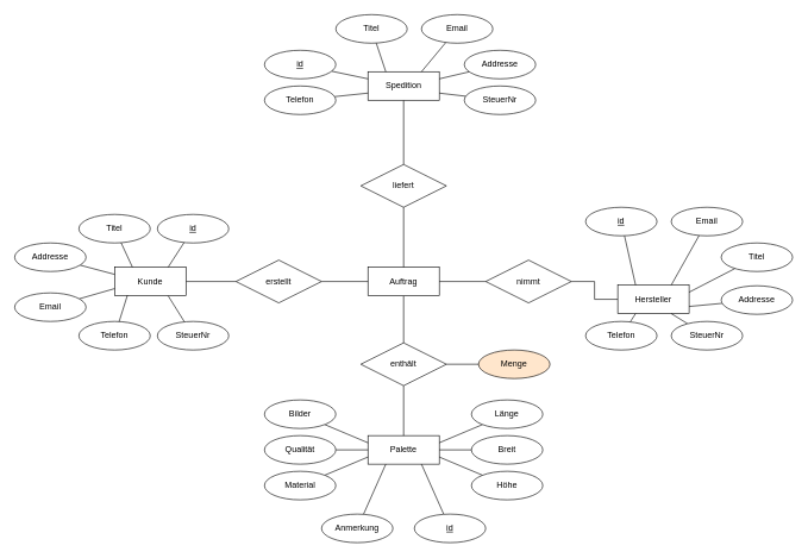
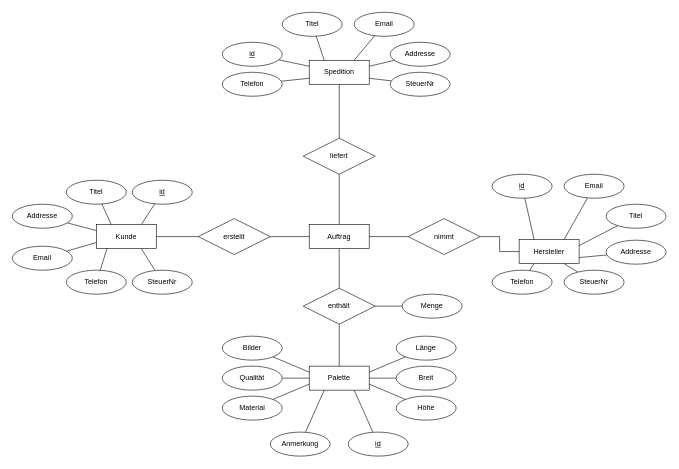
- <mxCell id="71" value="Menge" style="ellipse;whiteSpace=wrap;html=1;align=center;fillColor=#ffe6cc;" vertex="1" parent="1"><mxGeometry x="670" y="490" width="100" height="40" as="geometry" /></mxCell>
+ <mxCell id="71" value="Menge" style="ellipse;whiteSpace=wrap;html=1;align=center;" vertex="1" parent="1"><mxGeometry x="670" y="490" width="100" height="40" as="geometry" /></mxCell>
